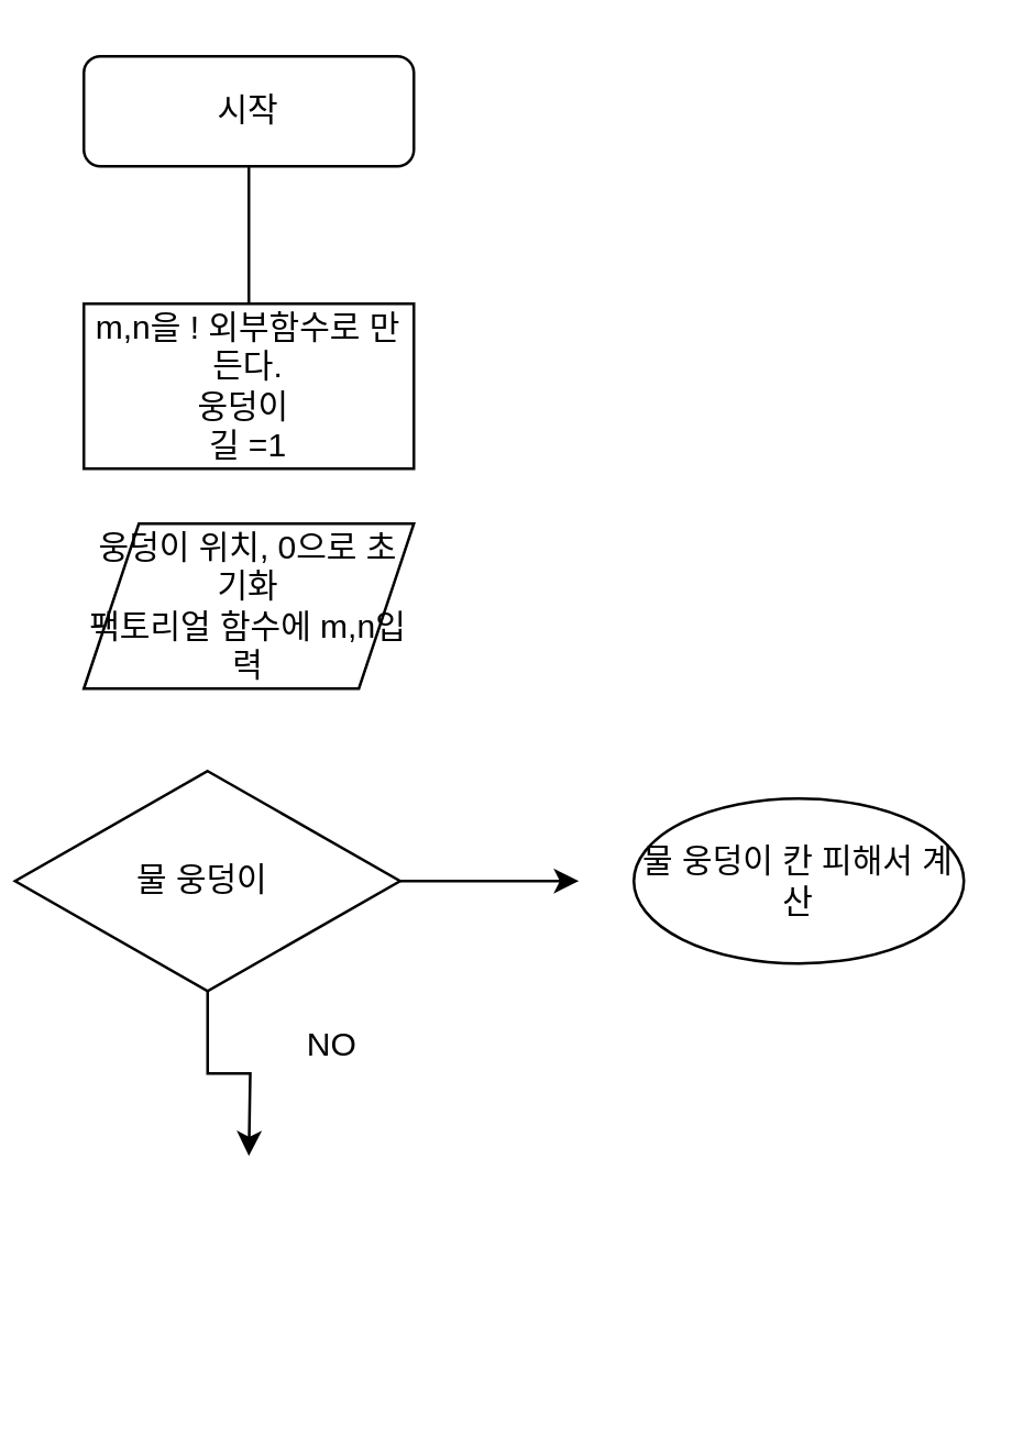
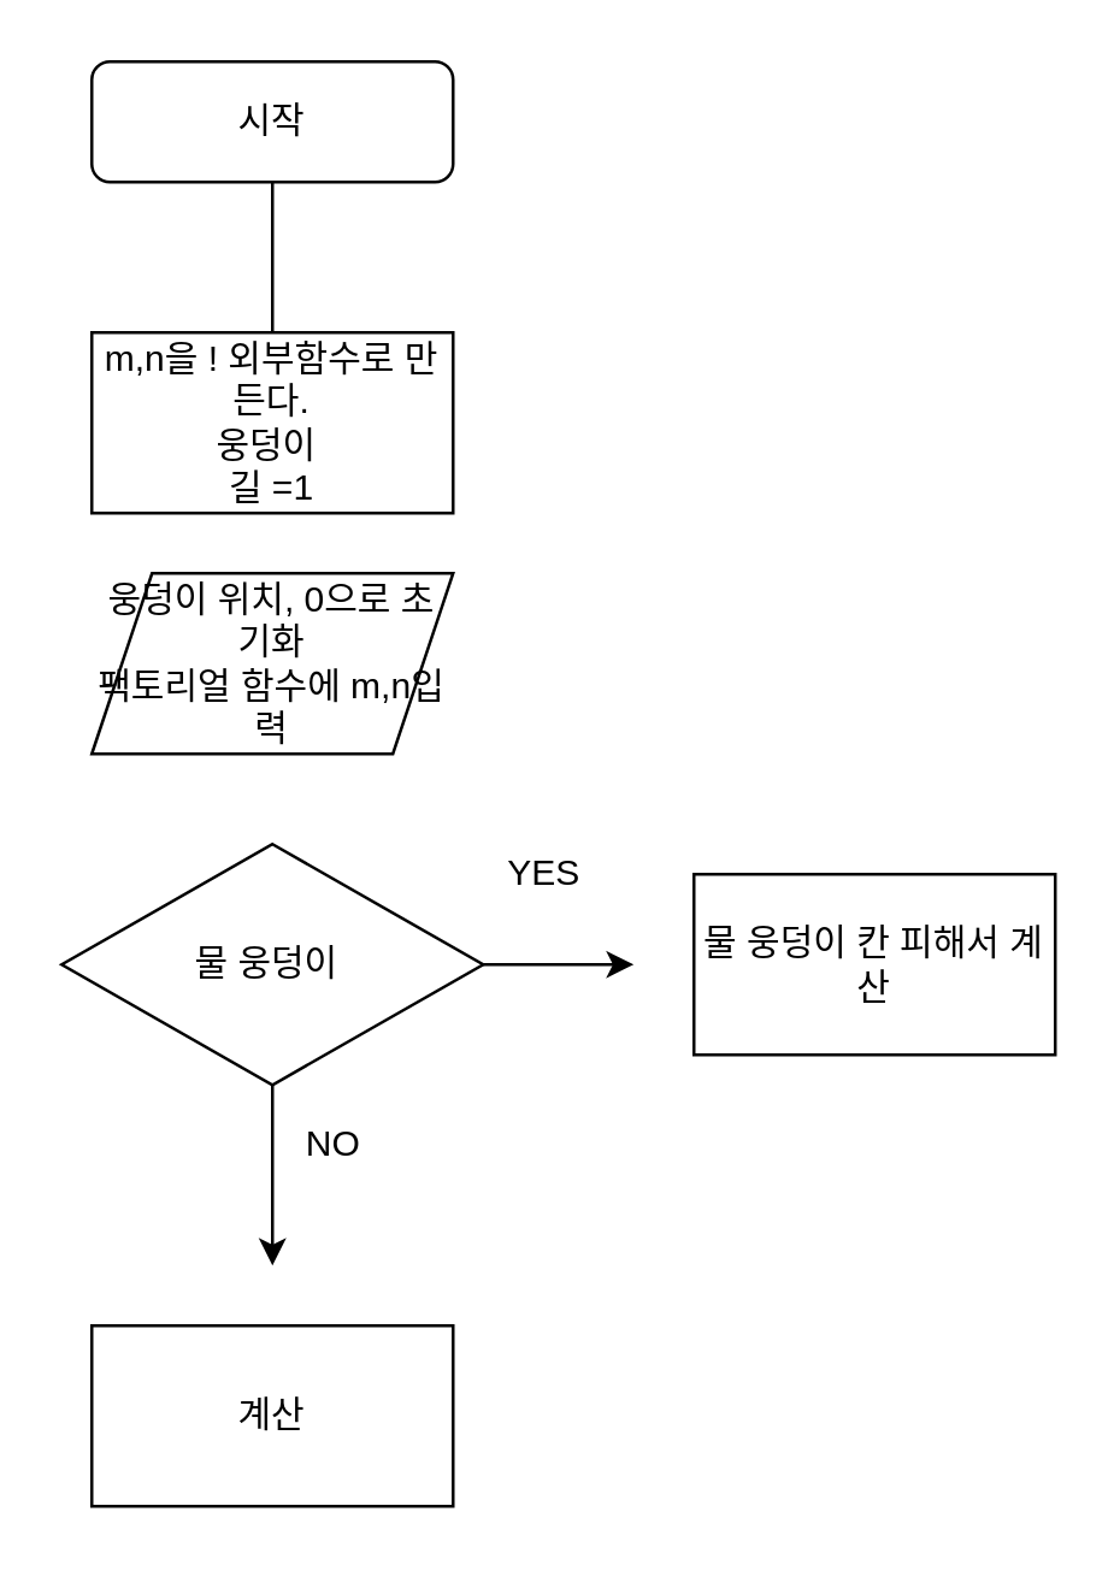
+ <mxCell id="9" value="YES" style="text;html=1;resizable=0;autosize=1;align=center;verticalAlign=middle;points=[];fillColor=none;strokeColor=none;rounded=0;" parent="1" vertex="1"><mxGeometry x="160" y="280" width="40" height="20" as="geometry" /></mxCell>
- <mxCell id="7" value="물 웅덩이&amp;nbsp;" style="rhombus;whiteSpace=wrap;html=1;" parent="1" vertex="1"><mxGeometry x="5" y="280" width="140" height="80" as="geometry" /></mxCell>
+ <mxCell id="7" value="물 웅덩이&amp;nbsp;" style="rhombus;whiteSpace=wrap;html=1;" parent="1" vertex="1"><mxGeometry x="20" y="280" width="140" height="80" as="geometry" /></mxCell>
- <mxCell id="10" value="물 웅덩이 칸 피해서 계산" style="ellipse;whiteSpace=wrap;html=1;" parent="1" vertex="1"><mxGeometry x="230" y="290" width="120" height="60" as="geometry" /></mxCell>
+ <mxCell id="10" value="물 웅덩이 칸 피해서 계산" style="rounded=0;whiteSpace=wrap;html=1;" parent="1" vertex="1"><mxGeometry x="230" y="290" width="120" height="60" as="geometry" /></mxCell>
- <mxCell id="11" value="NO" style="text;html=1;resizable=0;autosize=1;align=center;verticalAlign=middle;points=[];fillColor=none;strokeColor=none;rounded=0;" parent="1" vertex="1"><mxGeometry x="105" y="370" width="30" height="20" as="geometry" /></mxCell>
+ <mxCell id="11" value="NO" style="text;html=1;resizable=0;autosize=1;align=center;verticalAlign=middle;points=[];fillColor=none;strokeColor=none;rounded=0;" parent="1" vertex="1"><mxGeometry x="95" y="370" width="30" height="20" as="geometry" /></mxCell>
+ <mxCell id="12" value="계산" style="rounded=0;whiteSpace=wrap;html=1;" parent="1" vertex="1"><mxGeometry x="30" y="440" width="120" height="60" as="geometry" /></mxCell>
